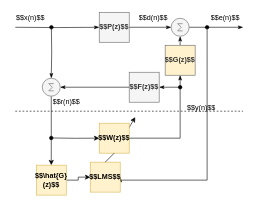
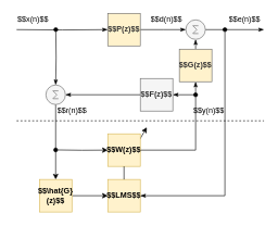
- <mxCell id="5" value="$$P(z)$$" style="rounded=0;whiteSpace=wrap;html=1;fillColor=#f5f5f5;strokeColor=#666666;fontColor=#333333;fontStyle=1" parent="1" vertex="1"><mxGeometry x="165" y="20" width="50" height="50" as="geometry" /></mxCell>
+ <mxCell id="5" value="$$P(z)$$" style="rounded=0;whiteSpace=wrap;html=1;fillColor=#fff2cc;strokeColor=#666666;fontColor=#333333;fontStyle=1;" parent="1" vertex="1"><mxGeometry x="165" y="20" width="50" height="50" as="geometry" /></mxCell>
- <mxCell id="19" value="$$y(n)$$" style="text;html=1;align=center;verticalAlign=middle;resizable=0;points=[];autosize=1;strokeColor=none;fillColor=none;" parent="1" vertex="1"><mxGeometry x="305" y="170" width="60" height="20" as="geometry" /></mxCell>
+ <mxCell id="19" value="$$y(n)$$" style="text;html=1;align=center;verticalAlign=middle;resizable=0;points=[];autosize=1;strokeColor=none;fillColor=none;" parent="1" vertex="1"><mxGeometry x="290" y="160" width="60" height="20" as="geometry" /></mxCell>
- <mxCell id="24" value="$$LMS$$" style="rounded=0;whiteSpace=wrap;html=1;fillColor=#fff2cc;strokeColor=#d6b656;fontStyle=1" parent="1" vertex="1"><mxGeometry x="150" y="270" width="50" height="50" as="geometry" /></mxCell>
+ <mxCell id="24" value="$$LMS$$" style="rounded=0;whiteSpace=wrap;html=1;fillColor=#fff2cc;strokeColor=#d6b656;fontStyle=1" parent="1" vertex="1"><mxGeometry x="165" y="275" width="50" height="50" as="geometry" /></mxCell>
